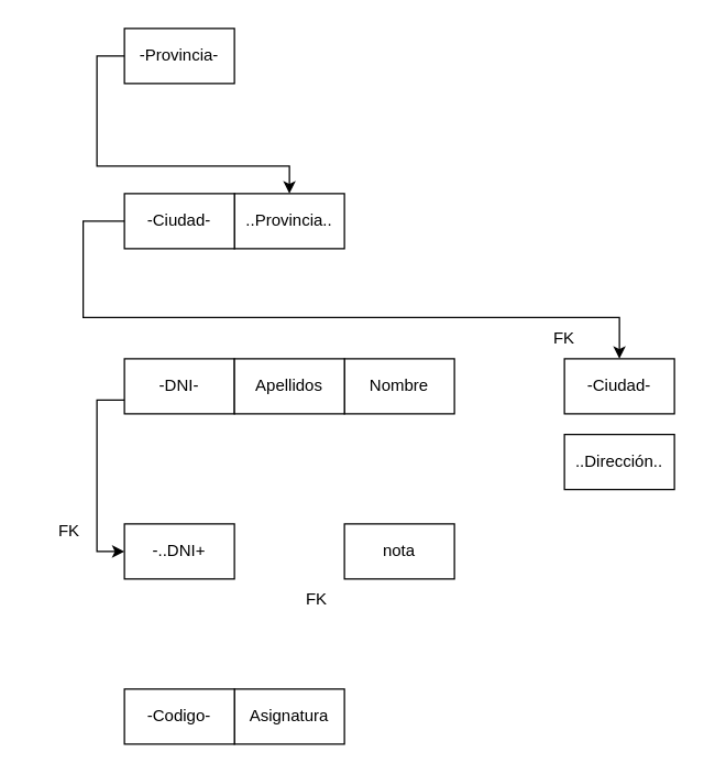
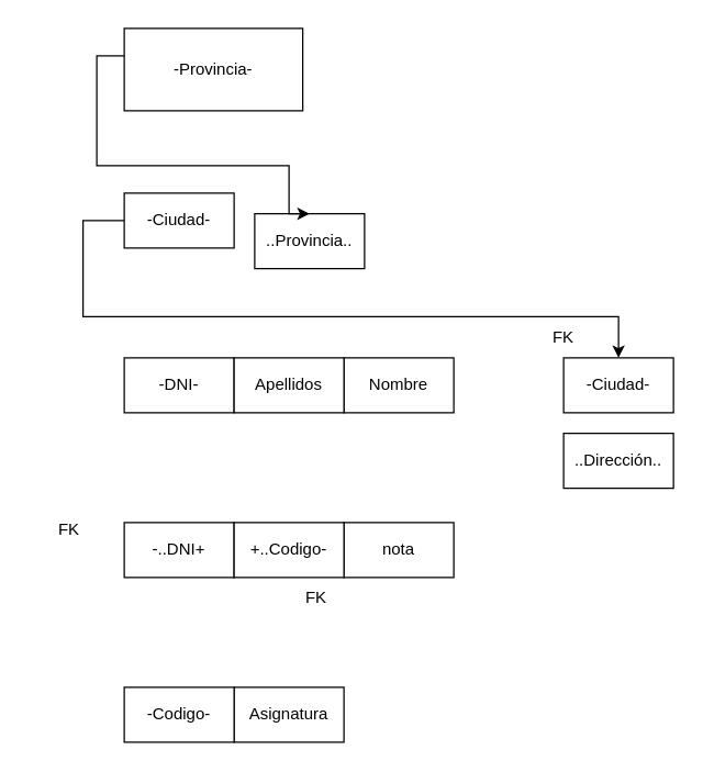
- <mxCell id="19" value="-Provincia-" style="rounded=0;whiteSpace=wrap;html=1;" vertex="1" parent="1"><mxGeometry x="90" y="20" width="80" height="40" as="geometry" /></mxCell>
+ <mxCell id="19" value="-Provincia-" style="rounded=0;whiteSpace=wrap;html=1;" vertex="1" parent="1"><mxGeometry x="90" y="20" width="130" height="60" as="geometry" /></mxCell>
- <mxCell id="4" value="..Provincia.." style="rounded=0;whiteSpace=wrap;html=1;" vertex="1" parent="1"><mxGeometry x="170" y="140" width="80" height="40" as="geometry" /></mxCell>
+ <mxCell id="4" value="..Provincia.." style="rounded=0;whiteSpace=wrap;html=1;" vertex="1" parent="1"><mxGeometry x="185" y="155" width="80" height="40" as="geometry" /></mxCell>
- <mxCell id="2" style="edgeStyle=orthogonalEdgeStyle;rounded=0;orthogonalLoop=1;jettySize=auto;html=1;entryX=0;entryY=0.5;entryDx=0;entryDy=0;exitX=0;exitY=0.75;exitDx=0;exitDy=0;" edge="1" parent="1" source="3" target="11"><mxGeometry relative="1" as="geometry"><Array as="points"><mxPoint x="70" y="290" /><mxPoint x="70" y="400" /></Array></mxGeometry></mxCell>
+ <mxCell id="16" value="+..Codigo-" style="rounded=0;whiteSpace=wrap;html=1;" vertex="1" parent="1"><mxGeometry x="170" y="380" width="80" height="40" as="geometry" /></mxCell>
